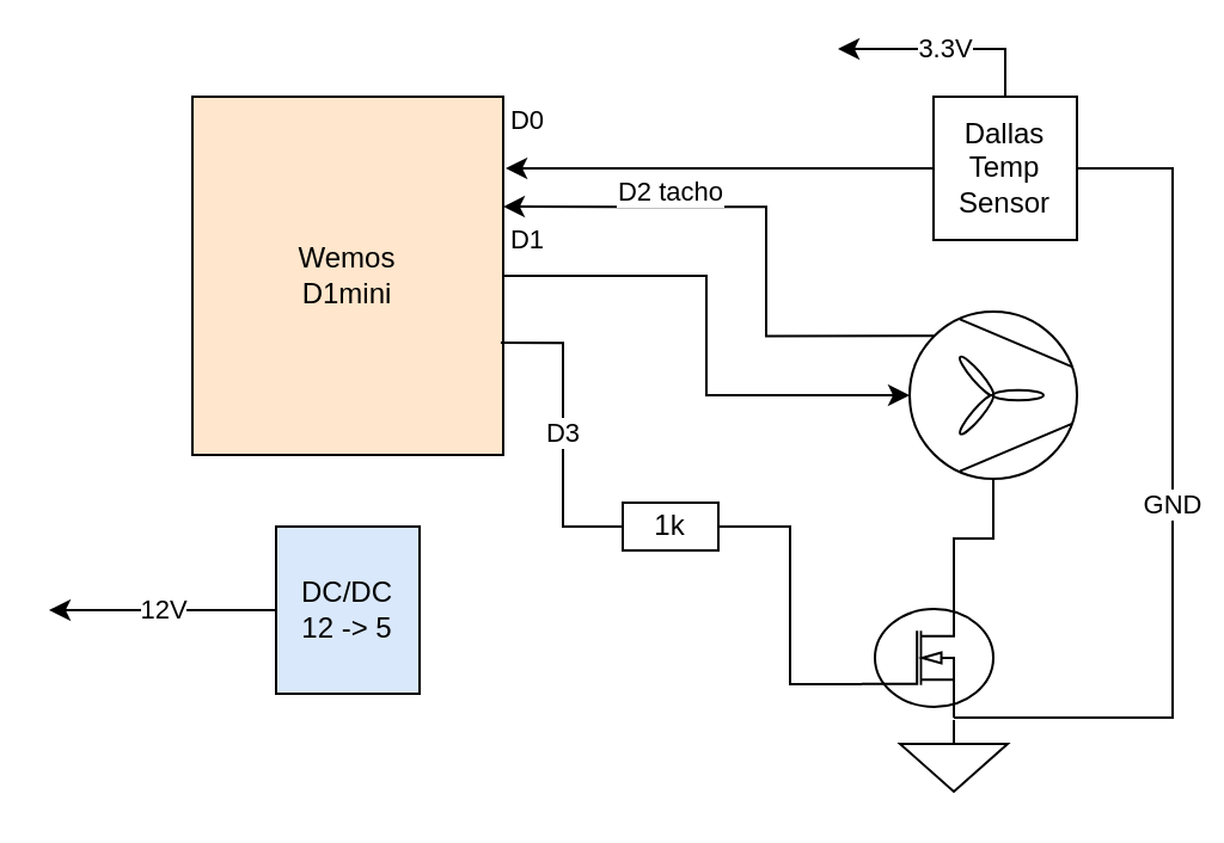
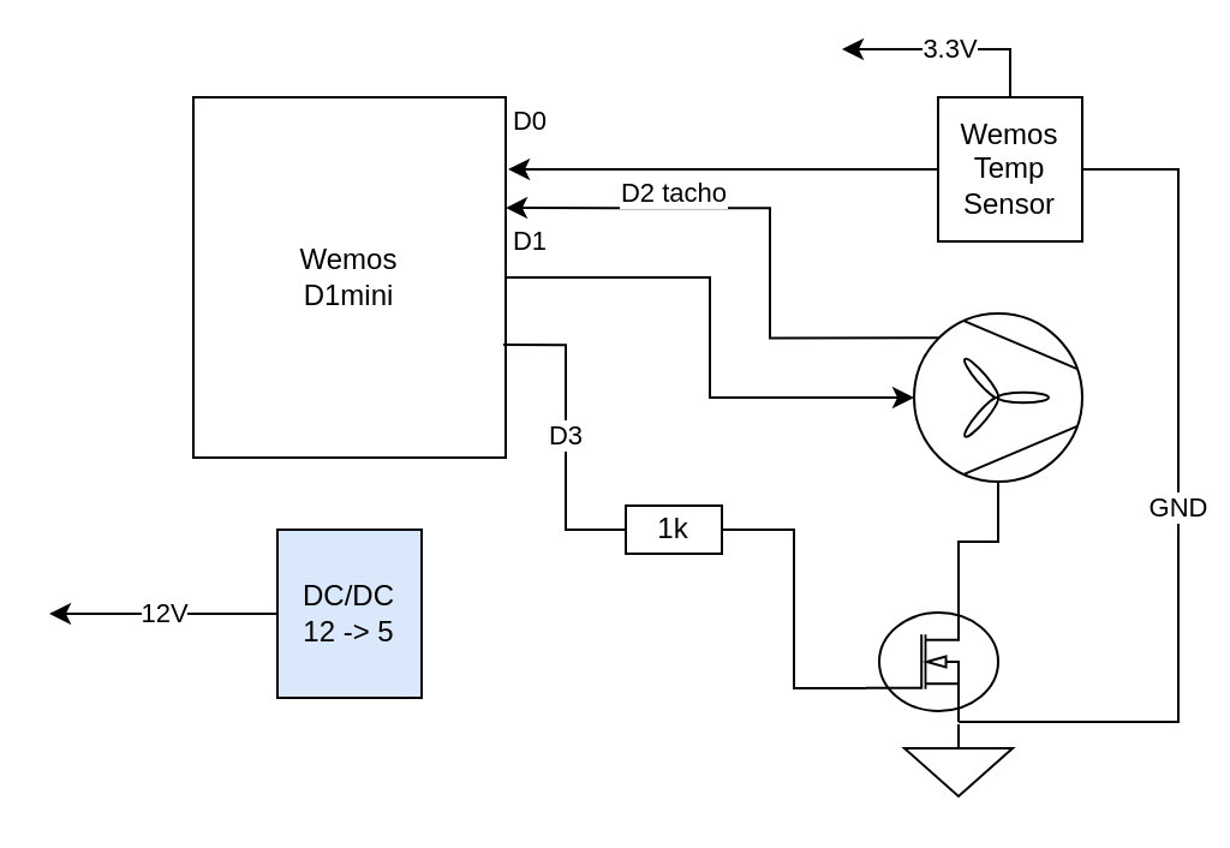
- <mxCell id="6" value="Dallas&lt;br&gt;Temp&lt;br&gt;Sensor" style="whiteSpace=wrap;html=1;aspect=fixed;" vertex="1" parent="1"><mxGeometry x="390" y="40" width="60" height="60" as="geometry" /></mxCell>
+ <mxCell id="6" value="Wemos&lt;br&gt;Temp&lt;br&gt;Sensor" style="whiteSpace=wrap;html=1;aspect=fixed;" vertex="1" parent="1"><mxGeometry x="390" y="40" width="60" height="60" as="geometry" /></mxCell>
- <mxCell id="3" value="Wemos&lt;br&gt;D1mini" style="rounded=0;whiteSpace=wrap;html=1;fillColor=#ffe6cc;" vertex="1" parent="1"><mxGeometry x="80" y="40" width="130" height="150" as="geometry" /></mxCell>
+ <mxCell id="3" value="Wemos&lt;br&gt;D1mini" style="rounded=0;whiteSpace=wrap;html=1;" vertex="1" parent="1"><mxGeometry x="80" y="40" width="130" height="150" as="geometry" /></mxCell>
